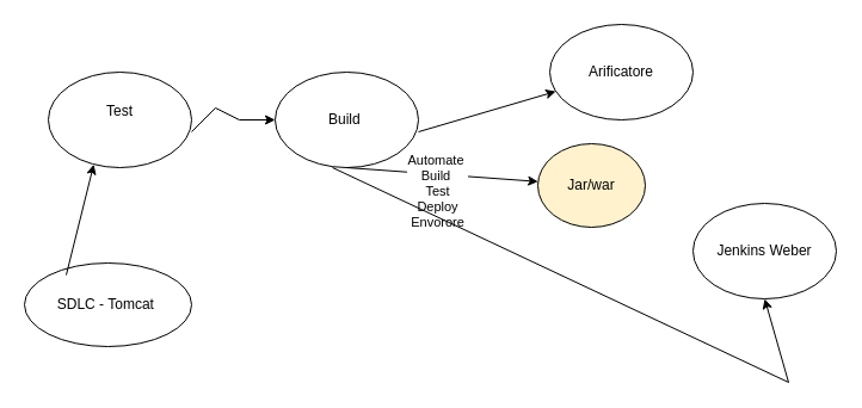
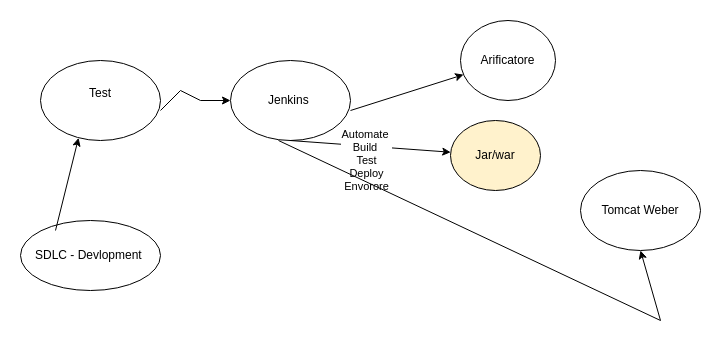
- <mxCell id="11" value="Arificatore" style="ellipse;whiteSpace=wrap;html=1;" vertex="1" parent="1"><mxGeometry x="460" y="20" width="120" height="80" as="geometry" /></mxCell>
+ <mxCell id="11" value="Arificatore" style="ellipse;whiteSpace=wrap;html=1;" vertex="1" parent="1"><mxGeometry x="460" y="20" width="95" height="80" as="geometry" /></mxCell>
- <mxCell id="6" value="Build&amp;nbsp;" style="ellipse;whiteSpace=wrap;html=1;" vertex="1" parent="1"><mxGeometry x="230" y="60" width="120" height="80" as="geometry" /></mxCell>
+ <mxCell id="6" value="Jenkins&amp;nbsp;" style="ellipse;whiteSpace=wrap;html=1;" vertex="1" parent="1"><mxGeometry x="230" y="60" width="120" height="80" as="geometry" /></mxCell>
- <mxCell id="12" value="Jenkins Weber" style="ellipse;whiteSpace=wrap;html=1;" vertex="1" parent="1"><mxGeometry x="580" y="170" width="120" height="80" as="geometry" /></mxCell>
+ <mxCell id="12" value="Tomcat Weber" style="ellipse;whiteSpace=wrap;html=1;" vertex="1" parent="1"><mxGeometry x="580" y="170" width="120" height="80" as="geometry" /></mxCell>
- <mxCell id="3" value="SDLC - Tomcat&amp;nbsp;" style="ellipse;whiteSpace=wrap;html=1;" vertex="1" parent="1"><mxGeometry x="20" y="220" width="140" height="70" as="geometry" /></mxCell>
+ <mxCell id="3" value="SDLC - Devlopment&amp;nbsp;" style="ellipse;whiteSpace=wrap;html=1;" vertex="1" parent="1"><mxGeometry x="20" y="220" width="140" height="70" as="geometry" /></mxCell>
